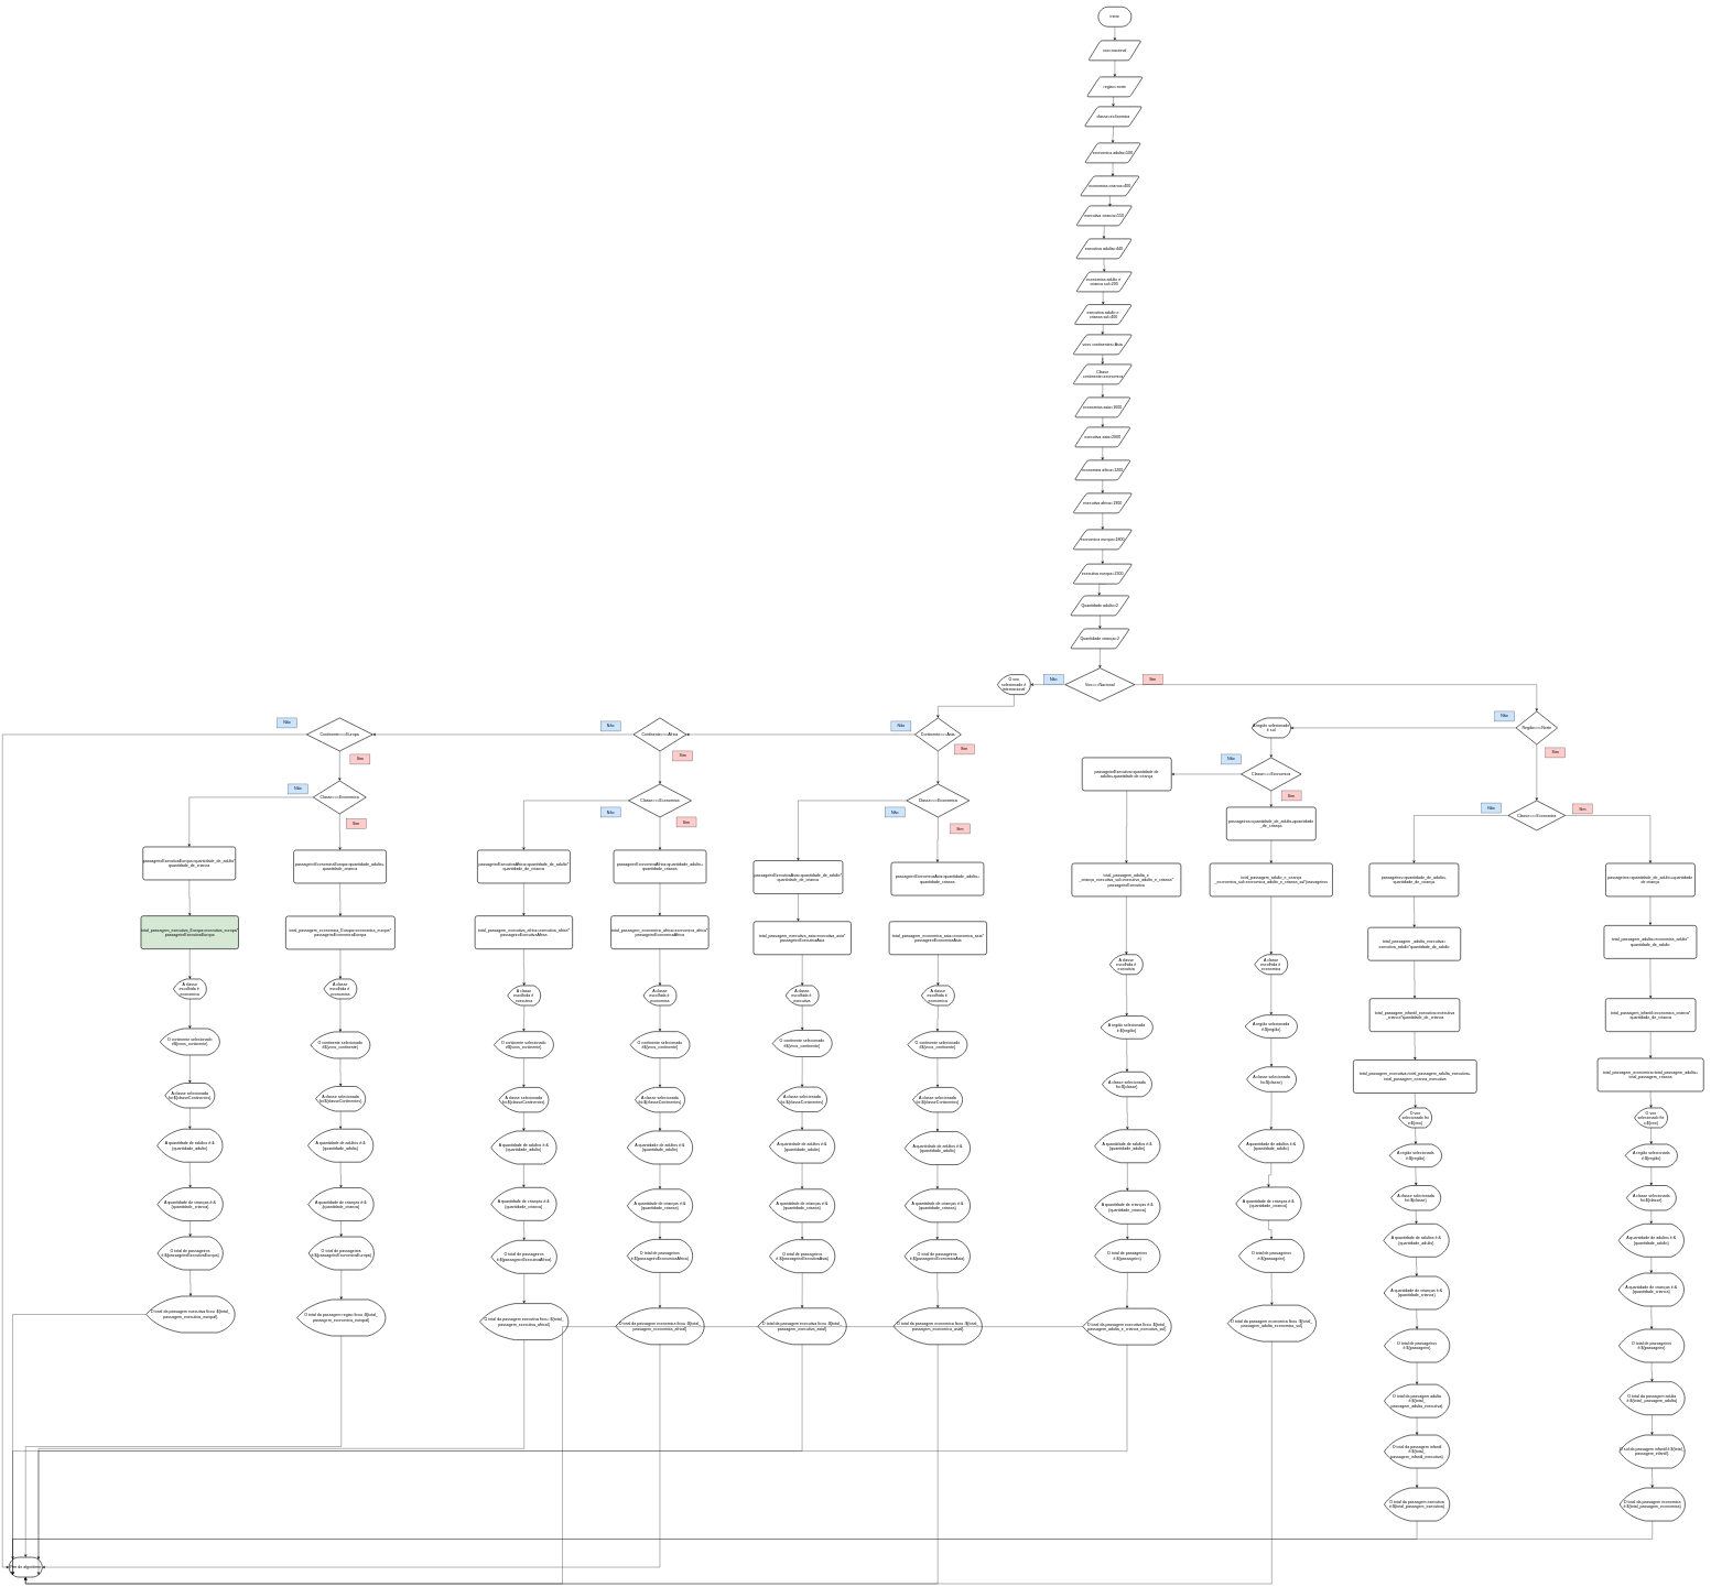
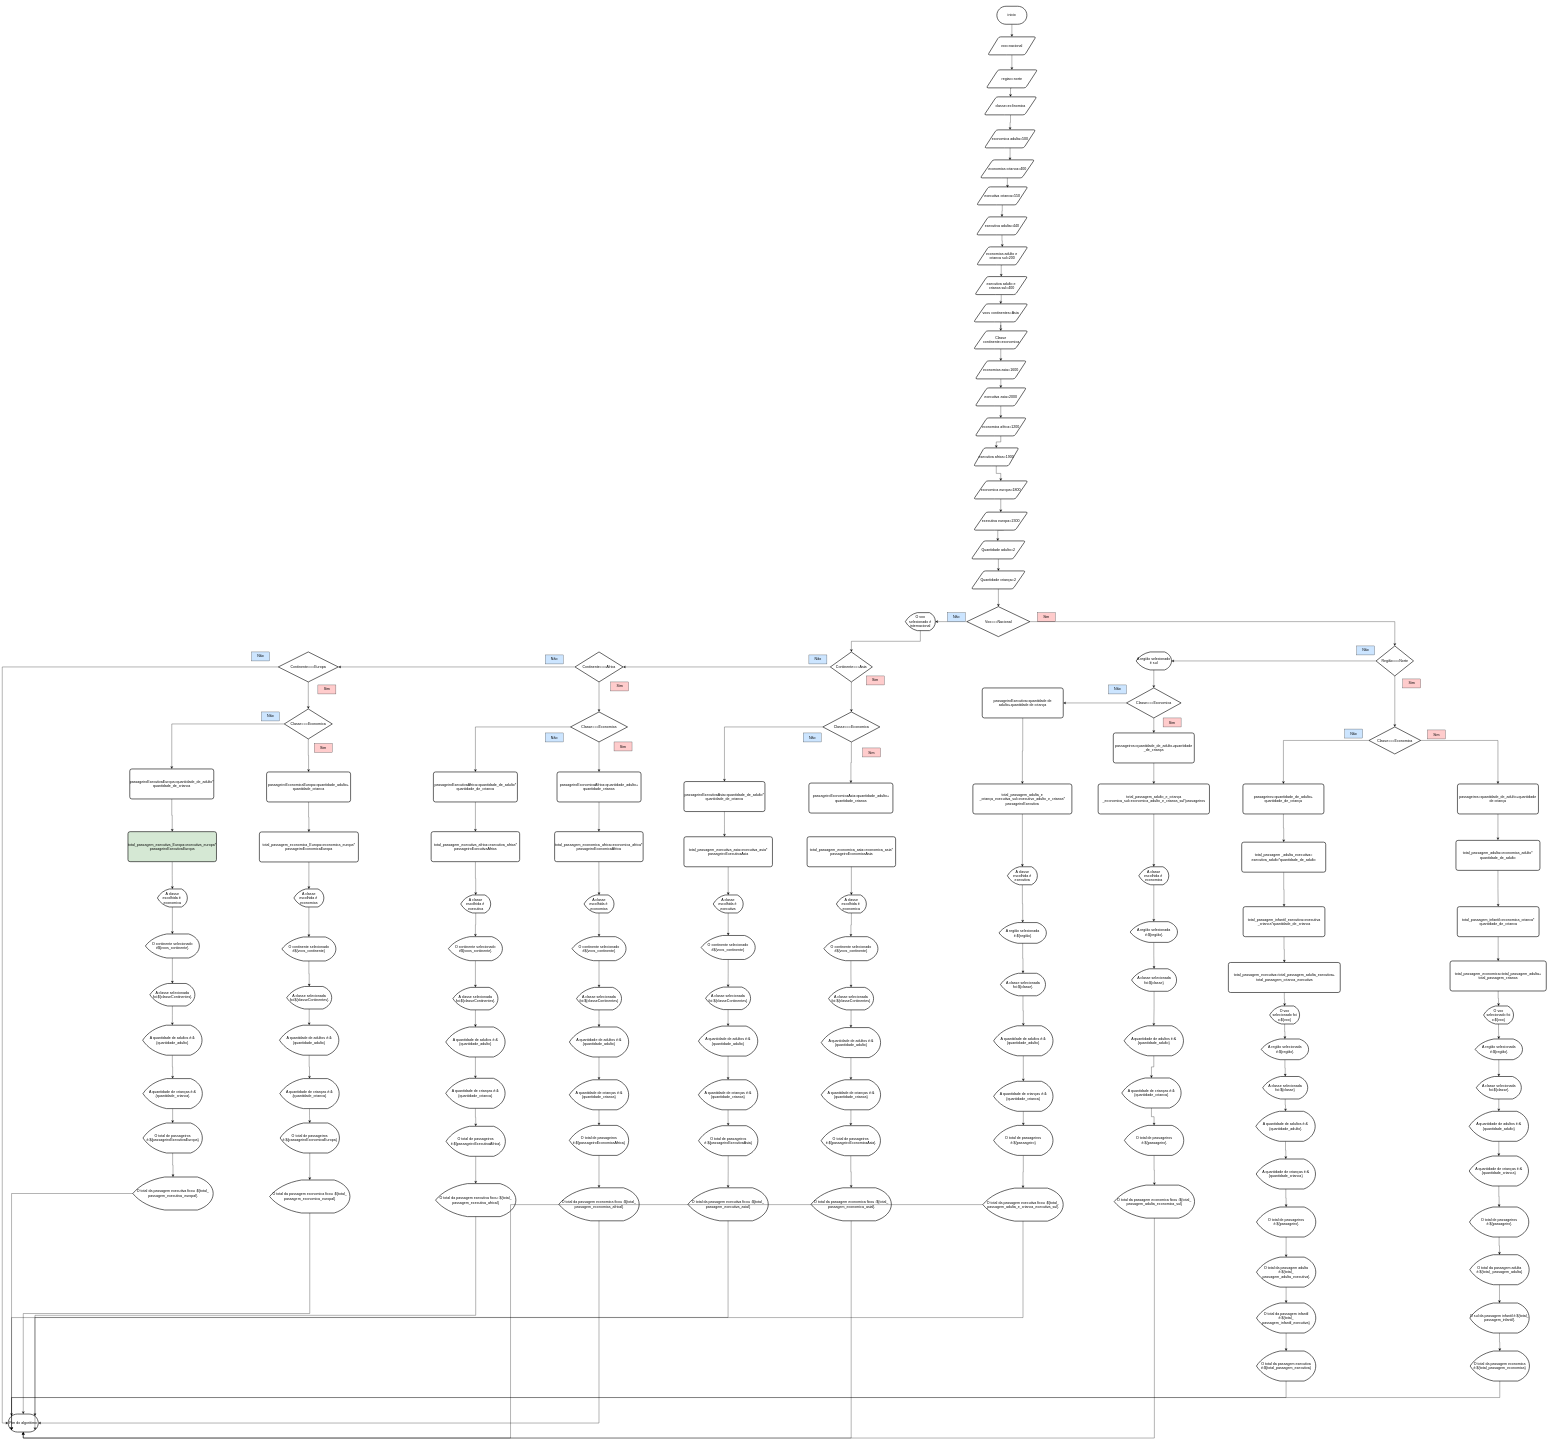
- <mxCell id="31" value="executiva africa=1900" style="shape=parallelogram;html=1;strokeWidth=2;perimeter=parallelogramPerimeter;whiteSpace=wrap;rounded=1;arcSize=12;size=0.23;" vertex="1" parent="1"><mxGeometry x="3238" y="1492" width="180" height="60" as="geometry" /></mxCell>
+ <mxCell id="31" value="executiva africa=1900" style="shape=parallelogram;html=1;strokeWidth=2;perimeter=parallelogramPerimeter;whiteSpace=wrap;rounded=1;arcSize=12;size=0.23;" vertex="1" parent="1"><mxGeometry x="3238" y="1492" width="150" height="60" as="geometry" /></mxCell>
- <mxCell id="254" value="O total da passagem regiao ficou :${total_ passagem_economica_europal}" style="strokeWidth=2;html=1;shape=mxgraph.flowchart.display;whiteSpace=wrap;" vertex="1" parent="1"><mxGeometry x="891" y="3932" width="267.81" height="110" as="geometry" /></mxCell>
+ <mxCell id="254" value="O total da passagem economica ficou :${total_ passagem_economica_europal}" style="strokeWidth=2;html=1;shape=mxgraph.flowchart.display;whiteSpace=wrap;" vertex="1" parent="1"><mxGeometry x="891" y="3932" width="267.81" height="110" as="geometry" /></mxCell>
